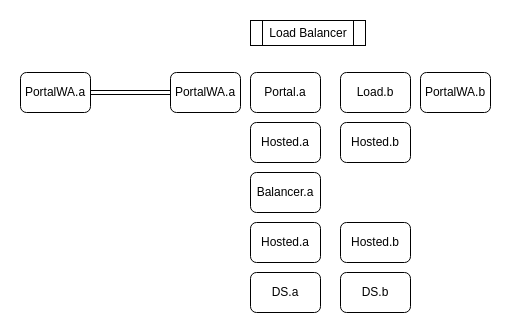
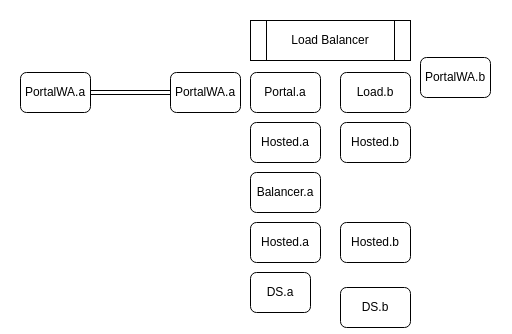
- <mxCell id="11" value="Load Balancer" style="shape=process;whiteSpace=wrap;html=1;backgroundOutline=1;" vertex="1" parent="1"><mxGeometry x="250" y="20" width="115" height="25" as="geometry" /></mxCell>
+ <mxCell id="11" value="Load Balancer" style="shape=process;whiteSpace=wrap;html=1;backgroundOutline=1;" vertex="1" parent="1"><mxGeometry x="250" y="20" width="160" height="40" as="geometry" /></mxCell>
- <mxCell id="12" value="PortalWA.b" style="rounded=1;whiteSpace=wrap;html=1;" vertex="1" parent="1"><mxGeometry x="420" y="72" width="70" height="40" as="geometry" /></mxCell>
+ <mxCell id="12" value="PortalWA.b" style="rounded=1;whiteSpace=wrap;html=1;" vertex="1" parent="1"><mxGeometry x="420" y="57" width="70" height="40" as="geometry" /></mxCell>
- <mxCell id="9" value="DS.a" style="rounded=1;whiteSpace=wrap;html=1;" vertex="1" parent="1"><mxGeometry x="250" y="272" width="70" height="40" as="geometry" /></mxCell>
+ <mxCell id="9" value="DS.a" style="rounded=1;whiteSpace=wrap;html=1;" vertex="1" parent="1"><mxGeometry x="250" y="272" width="60" height="40" as="geometry" /></mxCell>
- <mxCell id="10" value="DS.b" style="rounded=1;whiteSpace=wrap;html=1;" vertex="1" parent="1"><mxGeometry x="340" y="272" width="70" height="40" as="geometry" /></mxCell>
+ <mxCell id="10" value="DS.b" style="rounded=1;whiteSpace=wrap;html=1;" vertex="1" parent="1"><mxGeometry x="340" y="287" width="70" height="40" as="geometry" /></mxCell>
